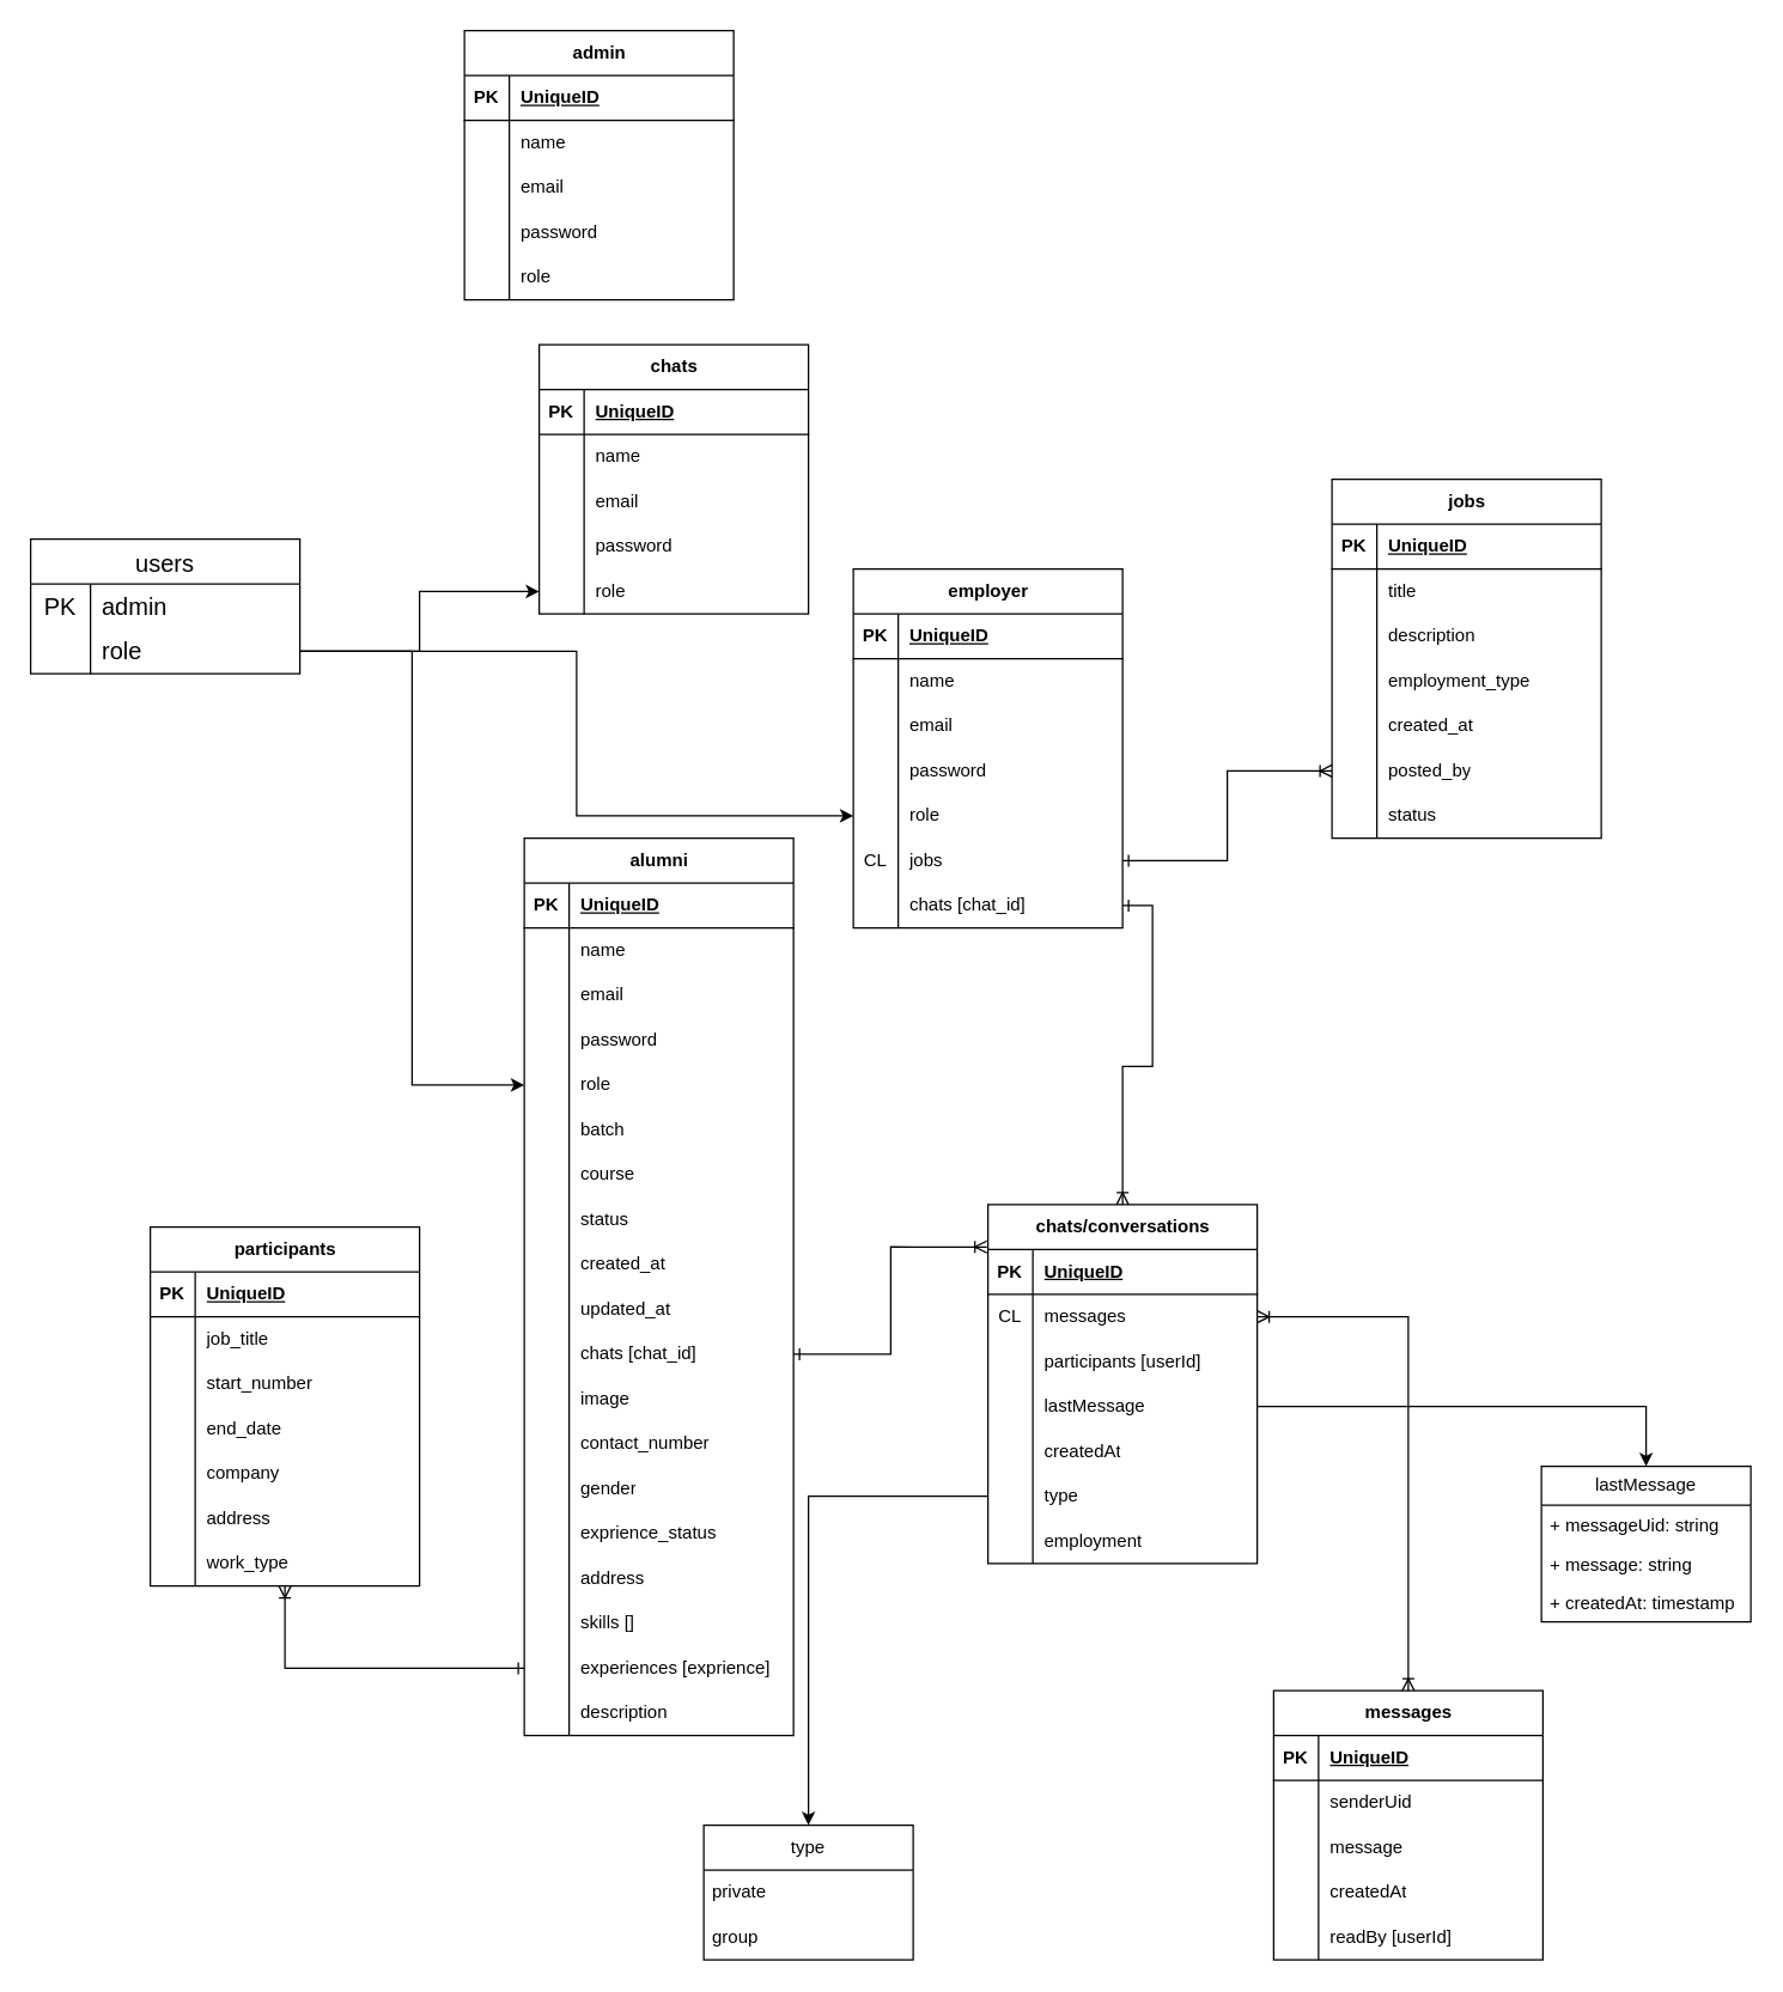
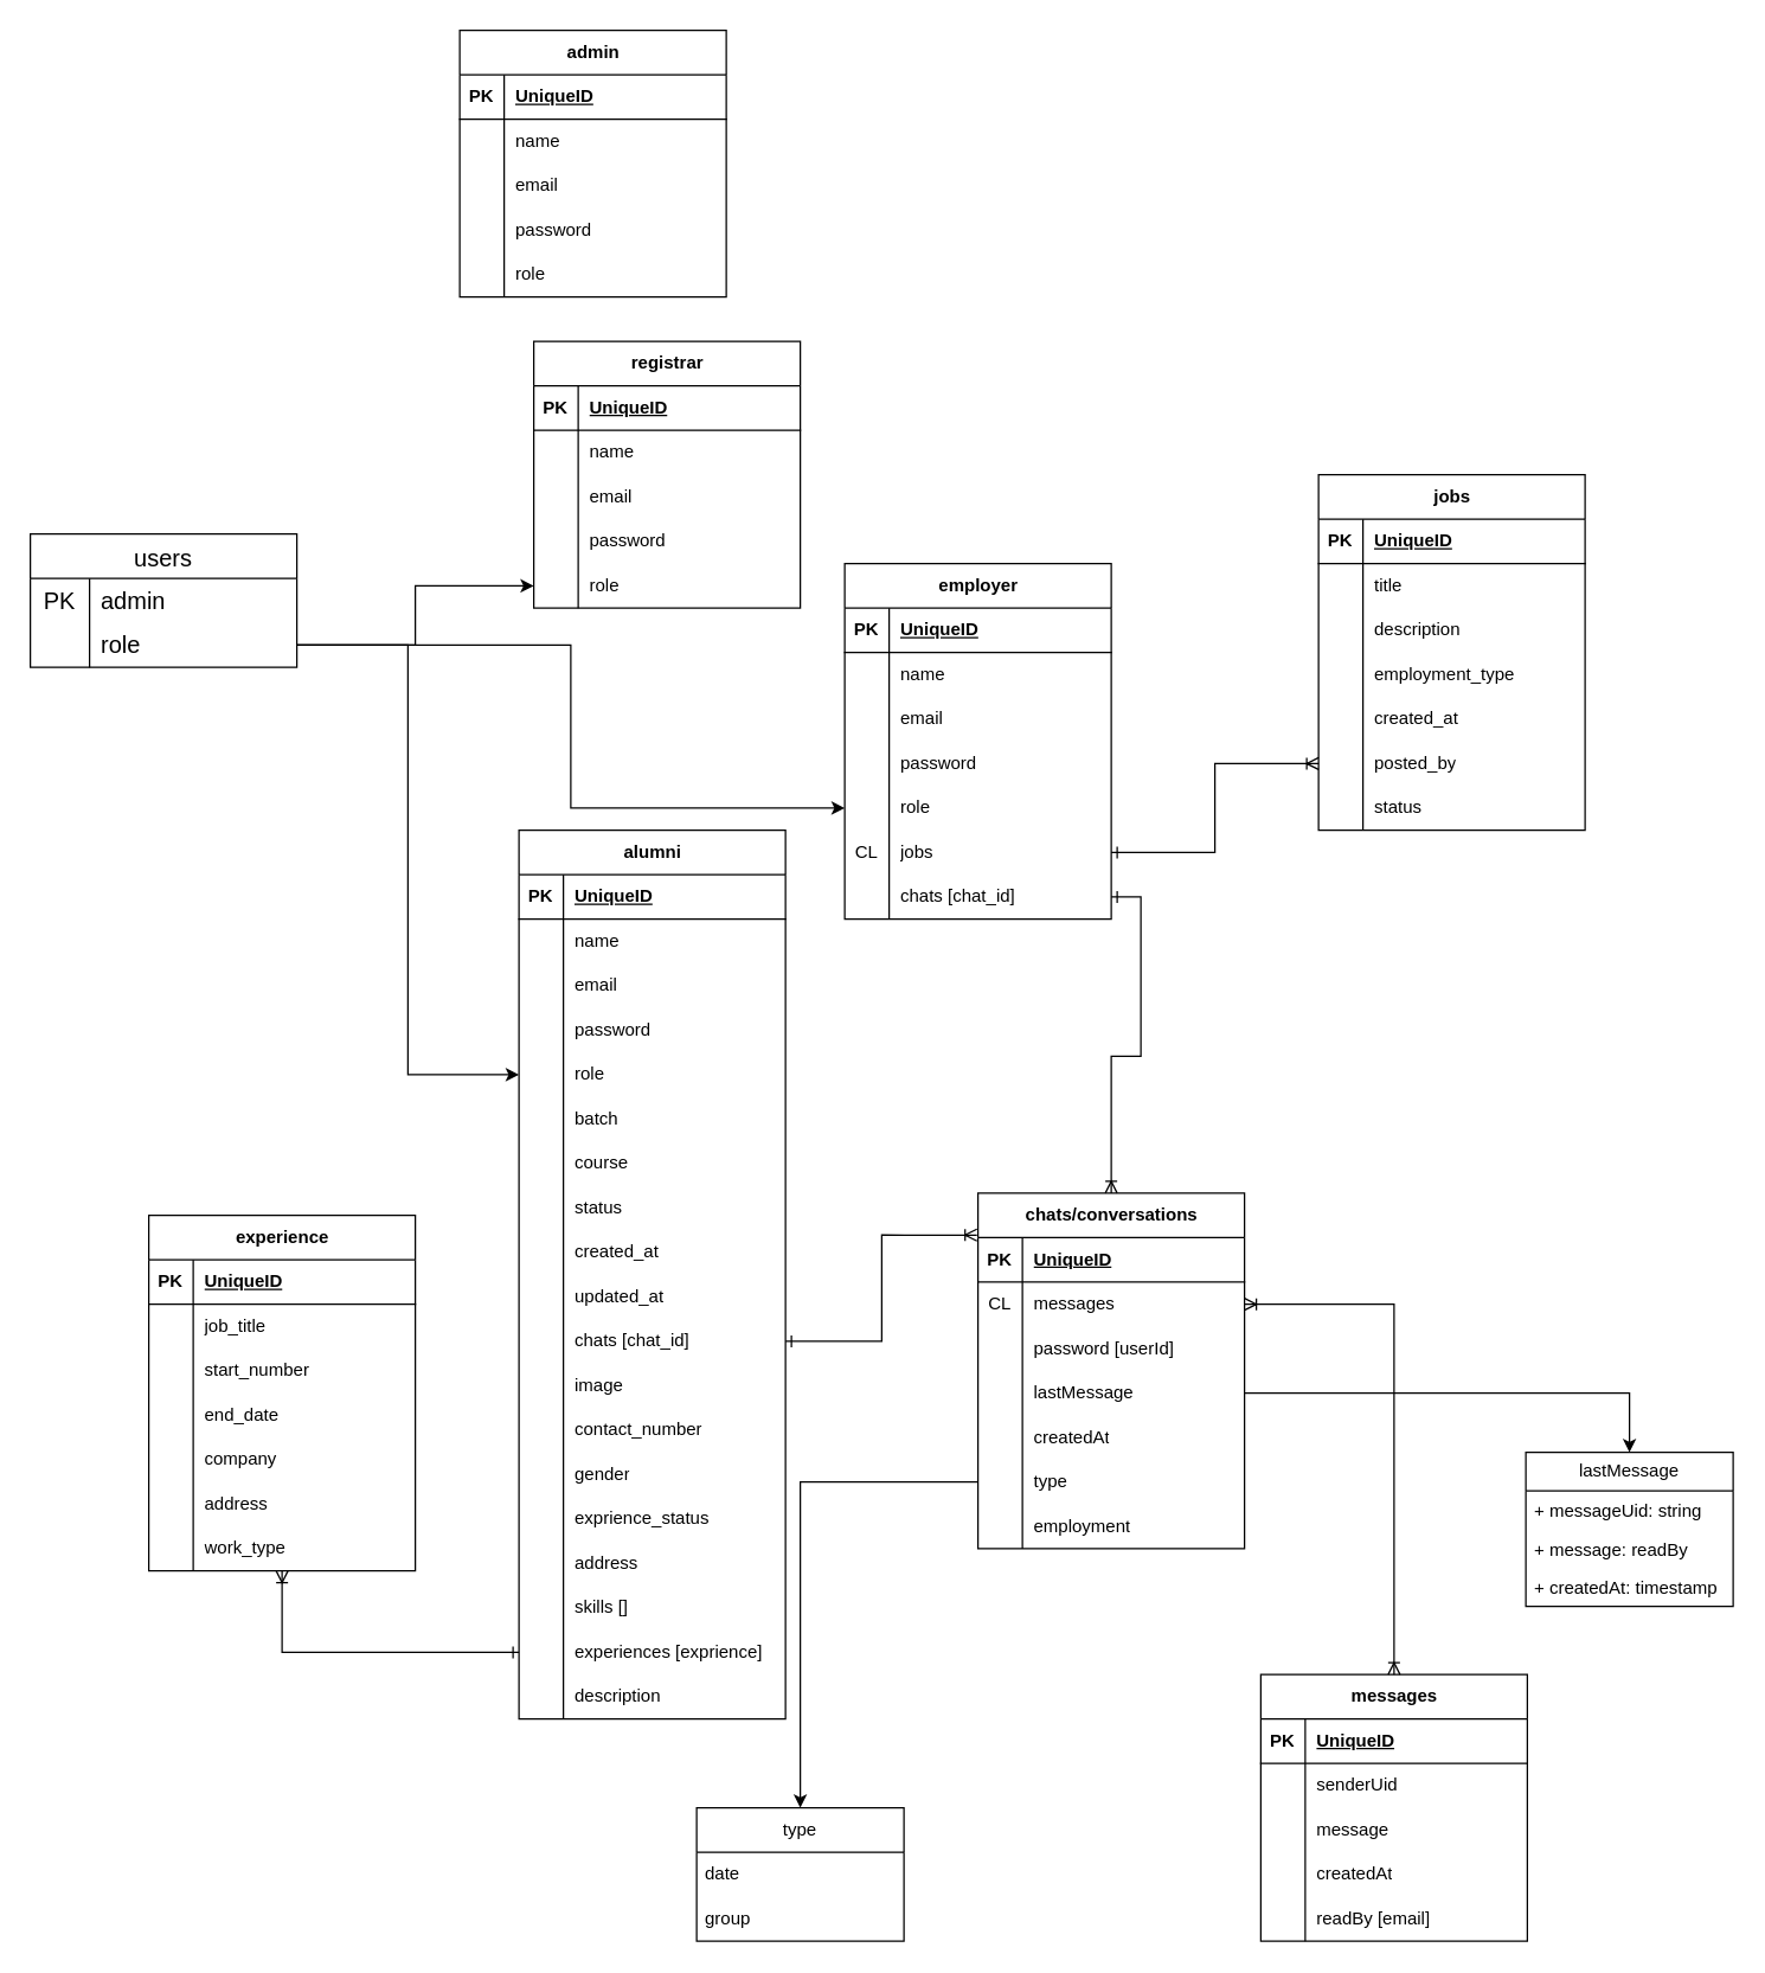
- <mxCell id="98" value="chats" style="shape=table;startSize=30;container=1;collapsible=1;childLayout=tableLayout;fixedRows=1;rowLines=0;fontStyle=1;align=center;resizeLast=1;html=1;" parent="1" vertex="1"><mxGeometry x="360" y="230" width="180" height="180" as="geometry" /></mxCell>
+ <mxCell id="98" value="registrar" style="shape=table;startSize=30;container=1;collapsible=1;childLayout=tableLayout;fixedRows=1;rowLines=0;fontStyle=1;align=center;resizeLast=1;html=1;" parent="1" vertex="1"><mxGeometry x="360" y="230" width="180" height="180" as="geometry" /></mxCell>
- <mxCell id="169" value="participants" style="shape=table;startSize=30;container=1;collapsible=1;childLayout=tableLayout;fixedRows=1;rowLines=0;fontStyle=1;align=center;resizeLast=1;html=1;" parent="1" vertex="1"><mxGeometry x="100" y="820" width="180" height="240" as="geometry" /></mxCell>
+ <mxCell id="169" value="experience" style="shape=table;startSize=30;container=1;collapsible=1;childLayout=tableLayout;fixedRows=1;rowLines=0;fontStyle=1;align=center;resizeLast=1;html=1;" parent="1" vertex="1"><mxGeometry x="100" y="820" width="180" height="240" as="geometry" /></mxCell>
- <mxCell id="146" value="participants [userId]" style="shape=partialRectangle;connectable=0;fillColor=none;top=0;left=0;bottom=0;right=0;align=left;spacingLeft=6;overflow=hidden;whiteSpace=wrap;html=1;" parent="144" vertex="1"><mxGeometry x="30" width="150" height="30" as="geometry"><mxRectangle width="150" height="30" as="alternateBounds" /></mxGeometry></mxCell>
+ <mxCell id="146" value="password [userId]" style="shape=partialRectangle;connectable=0;fillColor=none;top=0;left=0;bottom=0;right=0;align=left;spacingLeft=6;overflow=hidden;whiteSpace=wrap;html=1;" parent="144" vertex="1"><mxGeometry x="30" width="150" height="30" as="geometry"><mxRectangle width="150" height="30" as="alternateBounds" /></mxGeometry></mxCell>
- <mxCell id="217" value="+ message: string" style="text;strokeColor=none;fillColor=none;align=left;verticalAlign=top;spacingLeft=4;spacingRight=4;overflow=hidden;rotatable=0;points=[[0,0.5],[1,0.5]];portConstraint=eastwest;whiteSpace=wrap;html=1;" parent="215" vertex="1"><mxGeometry y="52" width="140" height="26" as="geometry" /></mxCell>
+ <mxCell id="217" value="+ message: readBy" style="text;strokeColor=none;fillColor=none;align=left;verticalAlign=top;spacingLeft=4;spacingRight=4;overflow=hidden;rotatable=0;points=[[0,0.5],[1,0.5]];portConstraint=eastwest;whiteSpace=wrap;html=1;" parent="215" vertex="1"><mxGeometry y="52" width="140" height="26" as="geometry" /></mxCell>
- <mxCell id="212" value="private" style="text;strokeColor=none;fillColor=none;align=left;verticalAlign=middle;spacingLeft=4;spacingRight=4;overflow=hidden;points=[[0,0.5],[1,0.5]];portConstraint=eastwest;rotatable=0;whiteSpace=wrap;html=1;" parent="211" vertex="1"><mxGeometry y="30" width="140" height="30" as="geometry" /></mxCell>
+ <mxCell id="212" value="date" style="text;strokeColor=none;fillColor=none;align=left;verticalAlign=middle;spacingLeft=4;spacingRight=4;overflow=hidden;points=[[0,0.5],[1,0.5]];portConstraint=eastwest;rotatable=0;whiteSpace=wrap;html=1;" parent="211" vertex="1"><mxGeometry y="30" width="140" height="30" as="geometry" /></mxCell>
- <mxCell id="209" value="readBy [userId]" style="shape=partialRectangle;connectable=0;fillColor=none;top=0;left=0;bottom=0;right=0;align=left;spacingLeft=6;overflow=hidden;whiteSpace=wrap;html=1;" parent="207" vertex="1"><mxGeometry x="30" width="150" height="30" as="geometry"><mxRectangle width="150" height="30" as="alternateBounds" /></mxGeometry></mxCell>
+ <mxCell id="209" value="readBy [email]" style="shape=partialRectangle;connectable=0;fillColor=none;top=0;left=0;bottom=0;right=0;align=left;spacingLeft=6;overflow=hidden;whiteSpace=wrap;html=1;" parent="207" vertex="1"><mxGeometry x="30" width="150" height="30" as="geometry"><mxRectangle width="150" height="30" as="alternateBounds" /></mxGeometry></mxCell>
